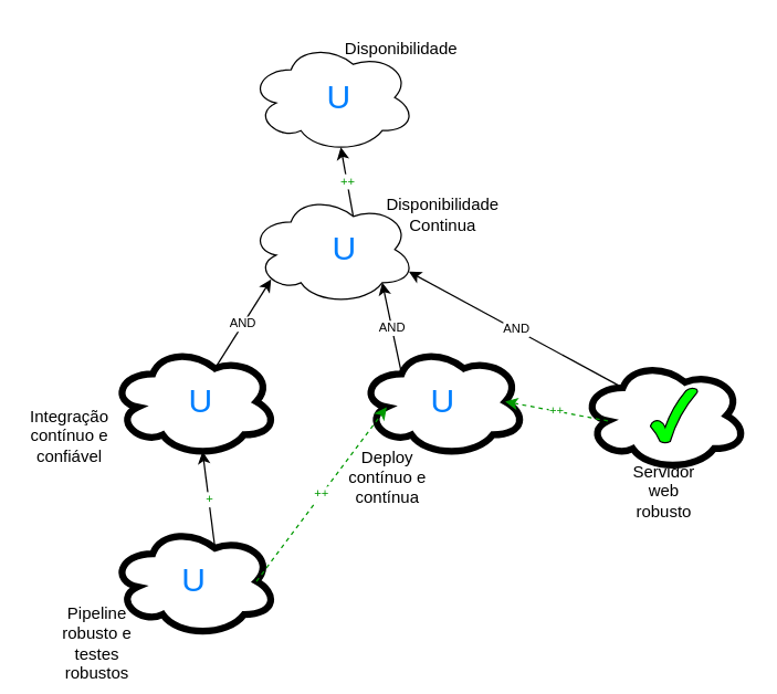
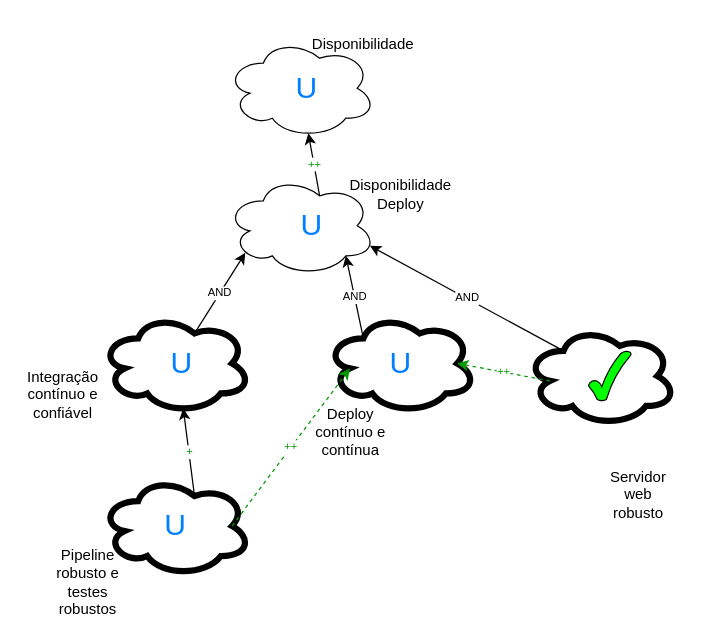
- <mxCell id="7" value="Disponibilidade Continua" style="text;html=1;strokeColor=none;fillColor=none;align=center;verticalAlign=middle;whiteSpace=wrap;rounded=0;" parent="5" vertex="1"><mxGeometry x="110" width="60" height="30" as="geometry" /></mxCell>
+ <mxCell id="7" value="Disponibilidade Deploy" style="text;html=1;strokeColor=none;fillColor=none;align=center;verticalAlign=middle;whiteSpace=wrap;rounded=0;" parent="5" vertex="1"><mxGeometry x="110" width="60" height="30" as="geometry" /></mxCell>
- <mxCell id="22" value="Servidor web robusto" style="text;html=1;strokeColor=none;fillColor=none;align=center;verticalAlign=middle;whiteSpace=wrap;rounded=0;" parent="1" vertex="1"><mxGeometry x="450" y="340" width="60" height="30" as="geometry" /></mxCell>
+ <mxCell id="22" value="Servidor web robusto" style="text;html=1;strokeColor=none;fillColor=none;align=center;verticalAlign=middle;whiteSpace=wrap;rounded=0;" parent="1" vertex="1"><mxGeometry x="480" y="380" width="60" height="30" as="geometry" /></mxCell>
